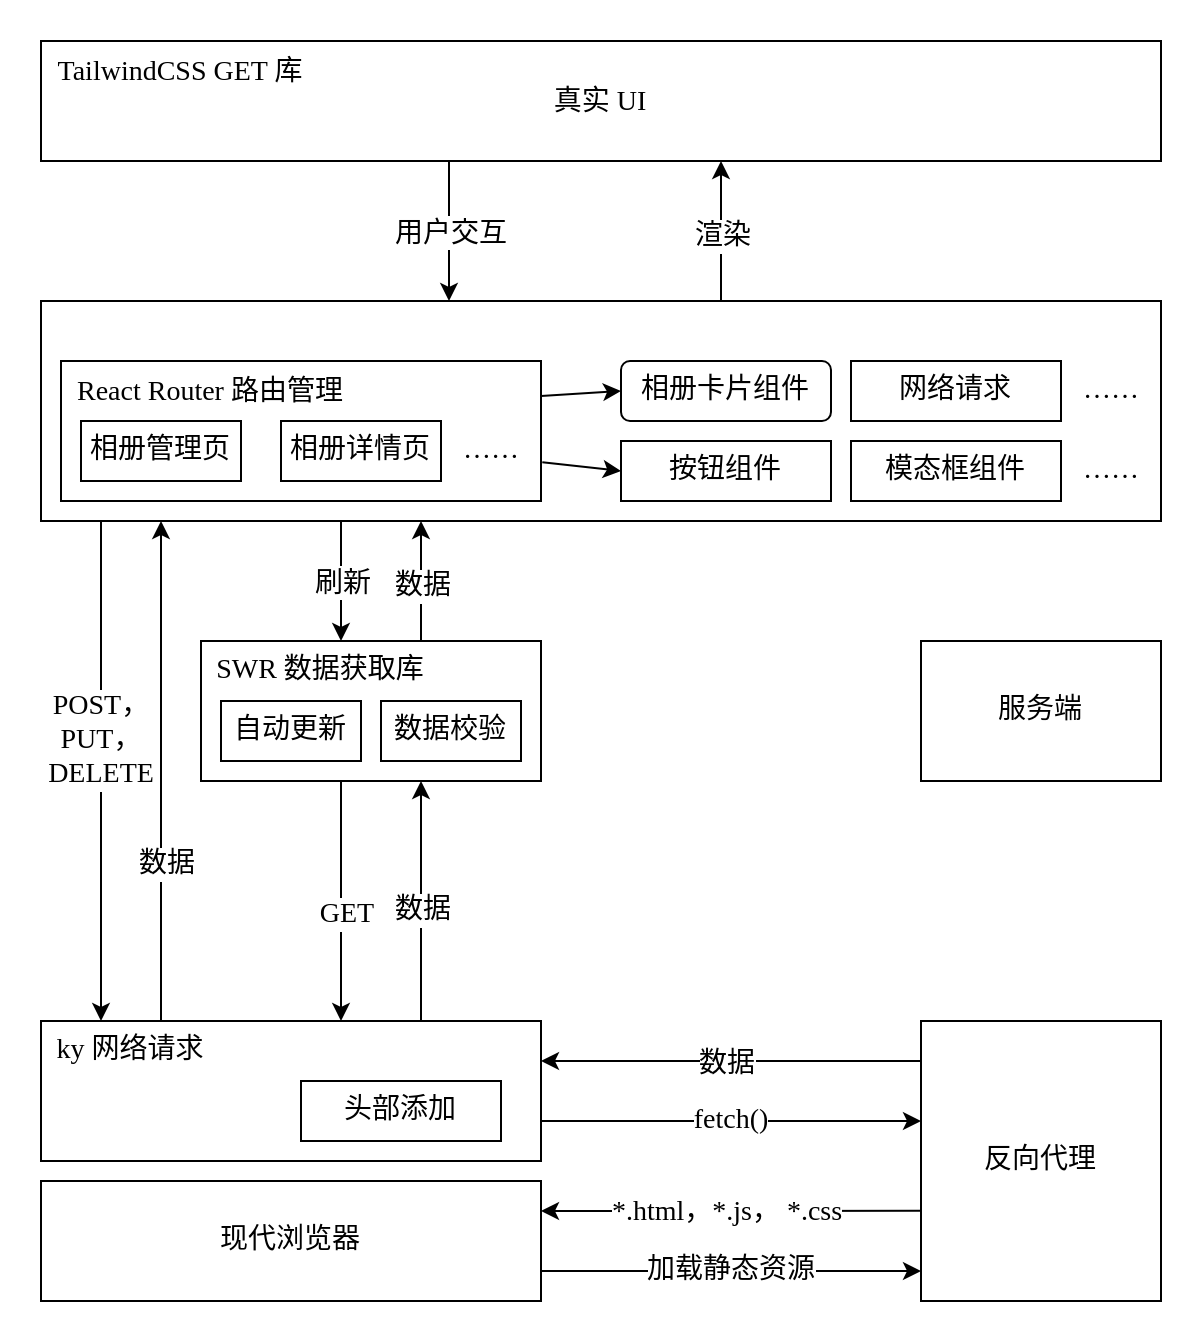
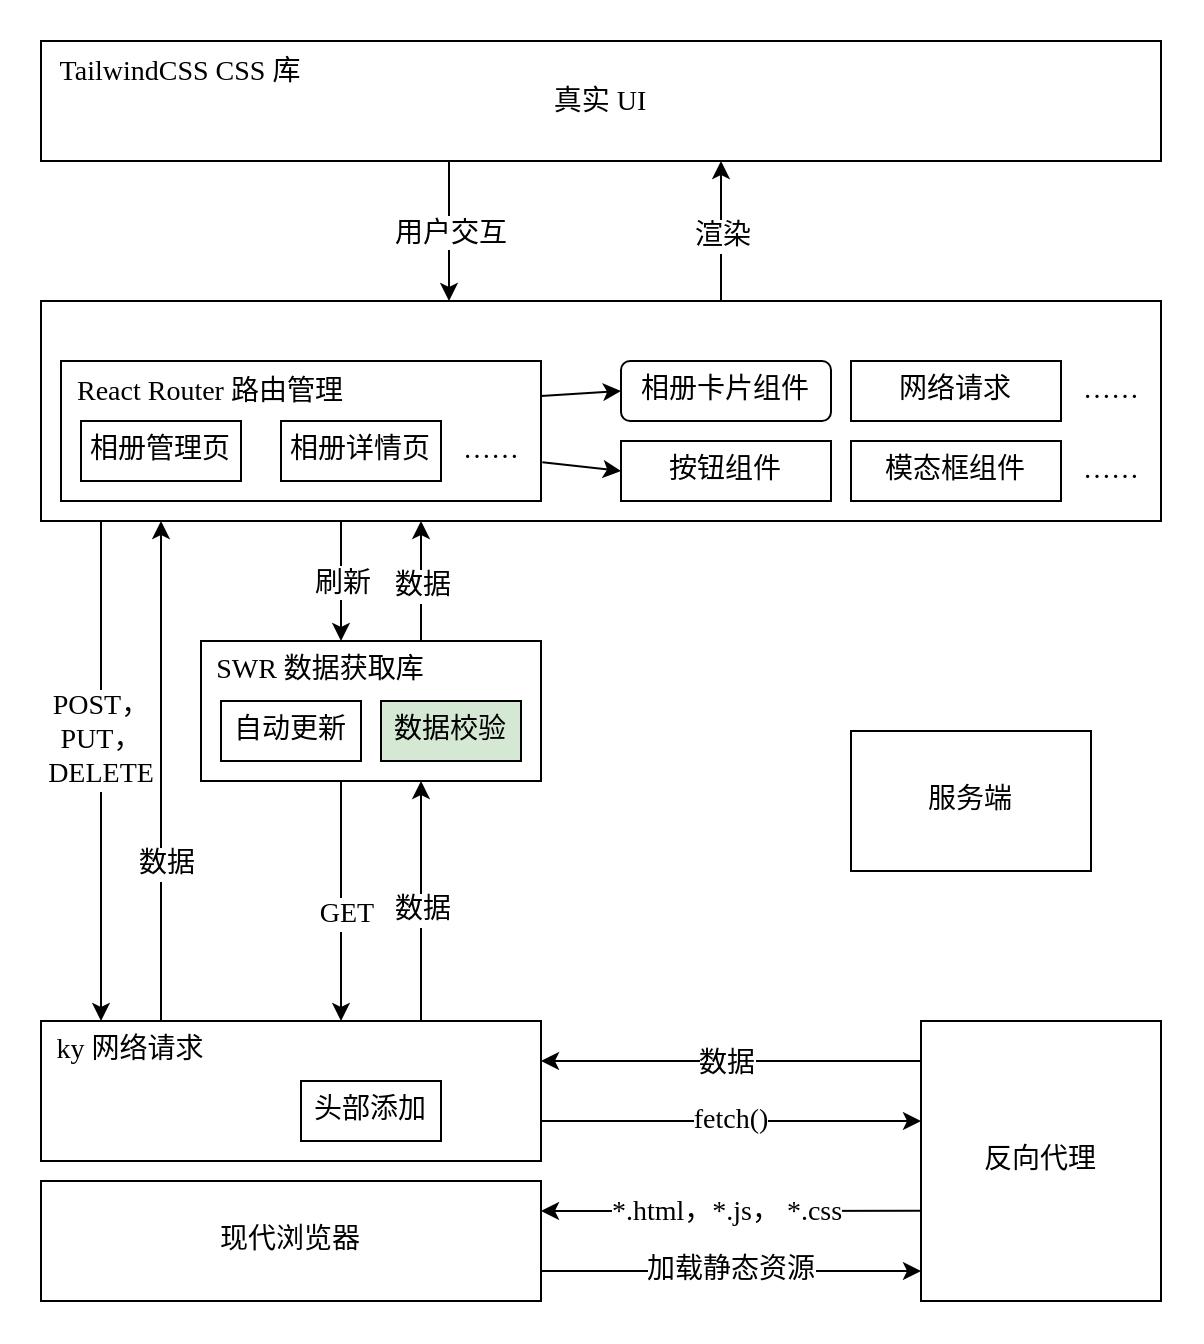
- <mxCell id="48" value="&lt;span style=&quot;font-size: 14px;&quot;&gt;&lt;font face=&quot;Times New Roman&quot;&gt;TailwindCSS GET &lt;/font&gt;&lt;font face=&quot;宋体&quot;&gt;库&lt;/font&gt;&lt;/span&gt;" style="text;html=1;strokeColor=none;fillColor=none;align=center;verticalAlign=middle;whiteSpace=wrap;rounded=0;" vertex="1" parent="1"><mxGeometry x="20" y="20" width="140" height="30" as="geometry" /></mxCell>
+ <mxCell id="48" value="&lt;span style=&quot;font-size: 14px;&quot;&gt;&lt;font face=&quot;Times New Roman&quot;&gt;TailwindCSS CSS &lt;/font&gt;&lt;font face=&quot;宋体&quot;&gt;库&lt;/font&gt;&lt;/span&gt;" style="text;html=1;strokeColor=none;fillColor=none;align=center;verticalAlign=middle;whiteSpace=wrap;rounded=0;" vertex="1" parent="1"><mxGeometry x="20" y="20" width="140" height="30" as="geometry" /></mxCell>
- <mxCell id="25" value="&lt;font face=&quot;宋体&quot;&gt;&lt;span style=&quot;font-size: 14px;&quot;&gt;服务端&lt;/span&gt;&lt;/font&gt;" style="rounded=0;whiteSpace=wrap;html=1;" vertex="1" parent="1"><mxGeometry x="460" y="320" width="120" height="70" as="geometry" /></mxCell>
+ <mxCell id="25" value="&lt;font face=&quot;宋体&quot;&gt;&lt;span style=&quot;font-size: 14px;&quot;&gt;服务端&lt;/span&gt;&lt;/font&gt;" style="rounded=0;whiteSpace=wrap;html=1;" vertex="1" parent="1"><mxGeometry x="425" y="365" width="120" height="70" as="geometry" /></mxCell>
- <mxCell id="17" value="&lt;font style=&quot;font-size: 14px;&quot; face=&quot;宋体&quot;&gt;数据校验&lt;/font&gt;" style="rounded=0;whiteSpace=wrap;html=1;" vertex="1" parent="1"><mxGeometry x="190" y="350" width="70" height="30" as="geometry" /></mxCell>
+ <mxCell id="17" value="&lt;font style=&quot;font-size: 14px;&quot; face=&quot;宋体&quot;&gt;数据校验&lt;/font&gt;" style="rounded=0;whiteSpace=wrap;html=1;fillColor=#d5e8d4;" vertex="1" parent="1"><mxGeometry x="190" y="350" width="70" height="30" as="geometry" /></mxCell>
- <mxCell id="14" value="&lt;font style=&quot;font-size: 14px;&quot; face=&quot;宋体&quot;&gt;头部添加&lt;/font&gt;" style="rounded=0;whiteSpace=wrap;html=1;" vertex="1" parent="1"><mxGeometry x="150" y="540" width="100" height="30" as="geometry" /></mxCell>
+ <mxCell id="14" value="&lt;font style=&quot;font-size: 14px;&quot; face=&quot;宋体&quot;&gt;头部添加&lt;/font&gt;" style="rounded=0;whiteSpace=wrap;html=1;" vertex="1" parent="1"><mxGeometry x="150" y="540" width="70" height="30" as="geometry" /></mxCell>
